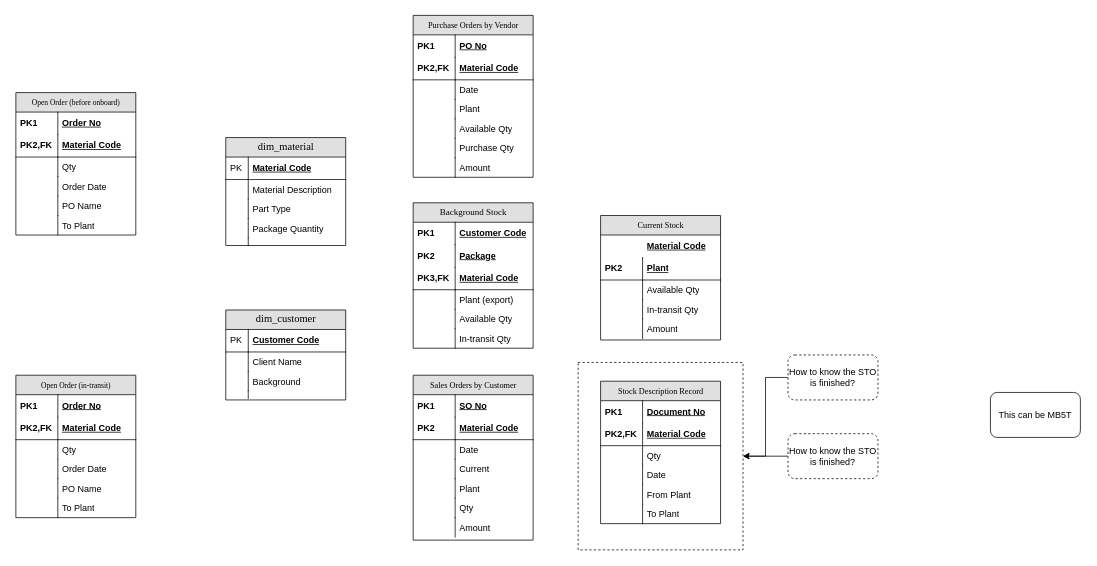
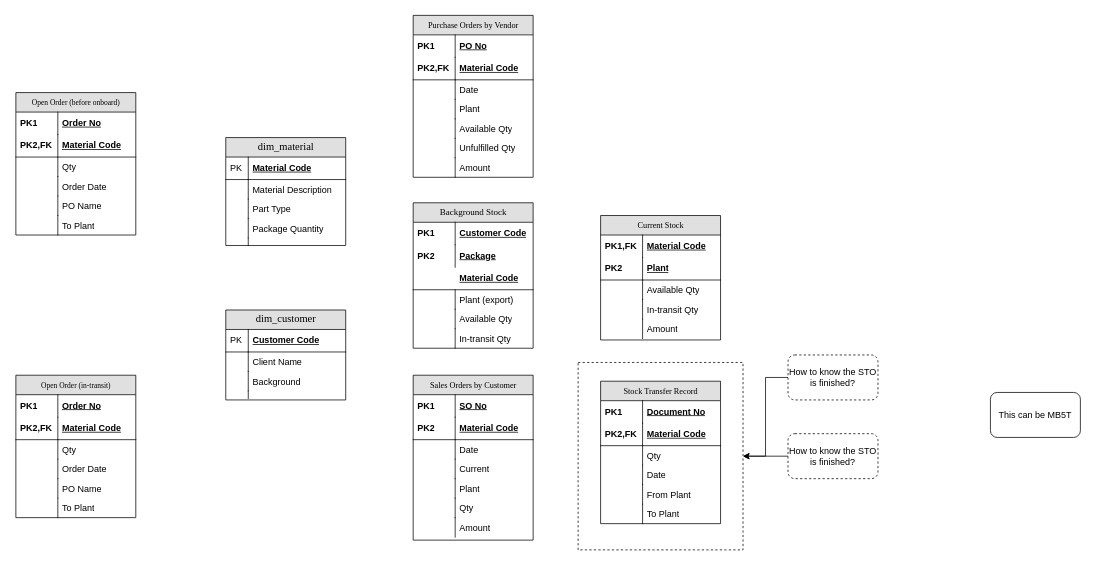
- <mxCell id="14" value="Purchase Qty" style="shape=partialRectangle;top=0;left=0;right=0;bottom=0;html=1;align=left;verticalAlign=top;fillColor=none;spacingLeft=60;spacingRight=4;whiteSpace=wrap;overflow=hidden;rotatable=0;points=[[0,0.5],[1,0.5]];portConstraint=eastwest;dropTarget=0;" parent="3" vertex="1"><mxGeometry y="164" width="160" height="26" as="geometry" /></mxCell>
+ <mxCell id="14" value="Unfulfilled Qty" style="shape=partialRectangle;top=0;left=0;right=0;bottom=0;html=1;align=left;verticalAlign=top;fillColor=none;spacingLeft=60;spacingRight=4;whiteSpace=wrap;overflow=hidden;rotatable=0;points=[[0,0.5],[1,0.5]];portConstraint=eastwest;dropTarget=0;" parent="3" vertex="1"><mxGeometry y="164" width="160" height="26" as="geometry" /></mxCell>
+ <mxCell id="68" value="PK1,FK" style="shape=partialRectangle;fontStyle=1;top=0;left=0;bottom=0;html=1;fillColor=none;align=left;verticalAlign=middle;spacingLeft=4;spacingRight=4;whiteSpace=wrap;overflow=hidden;rotatable=0;points=[];portConstraint=eastwest;part=1;" parent="67" vertex="1" connectable="0"><mxGeometry width="56" height="30" as="geometry" /></mxCell>
- <mxCell id="35" value="PK3,FK" style="shape=partialRectangle;fontStyle=1;top=0;left=0;bottom=0;html=1;fillColor=none;align=left;verticalAlign=middle;spacingLeft=4;spacingRight=4;whiteSpace=wrap;overflow=hidden;rotatable=0;points=[];portConstraint=eastwest;part=1;" parent="34" vertex="1" connectable="0"><mxGeometry width="56" height="30" as="geometry" /></mxCell>
- <mxCell id="77" value="&lt;font style=&quot;font-size: 11px;&quot;&gt;Stock Description Record&lt;/font&gt;" style="swimlane;html=1;fontStyle=0;childLayout=stackLayout;horizontal=1;startSize=26;fillColor=#e0e0e0;horizontalStack=0;resizeParent=1;resizeLast=0;collapsible=1;marginBottom=0;swimlaneFillColor=#ffffff;align=center;rounded=0;shadow=0;comic=0;labelBackgroundColor=none;strokeWidth=1;fontFamily=Verdana;fontSize=14" parent="1" vertex="1"><mxGeometry x="800" y="508" width="160" height="190" as="geometry"><mxRectangle x="290" y="140" width="180" height="30" as="alternateBounds" /></mxGeometry></mxCell>
+ <mxCell id="77" value="&lt;font style=&quot;font-size: 11px;&quot;&gt;Stock Transfer Record&lt;/font&gt;" style="swimlane;html=1;fontStyle=0;childLayout=stackLayout;horizontal=1;startSize=26;fillColor=#e0e0e0;horizontalStack=0;resizeParent=1;resizeLast=0;collapsible=1;marginBottom=0;swimlaneFillColor=#ffffff;align=center;rounded=0;shadow=0;comic=0;labelBackgroundColor=none;strokeWidth=1;fontFamily=Verdana;fontSize=14" parent="1" vertex="1"><mxGeometry x="800" y="508" width="160" height="190" as="geometry"><mxRectangle x="290" y="140" width="180" height="30" as="alternateBounds" /></mxGeometry></mxCell>
